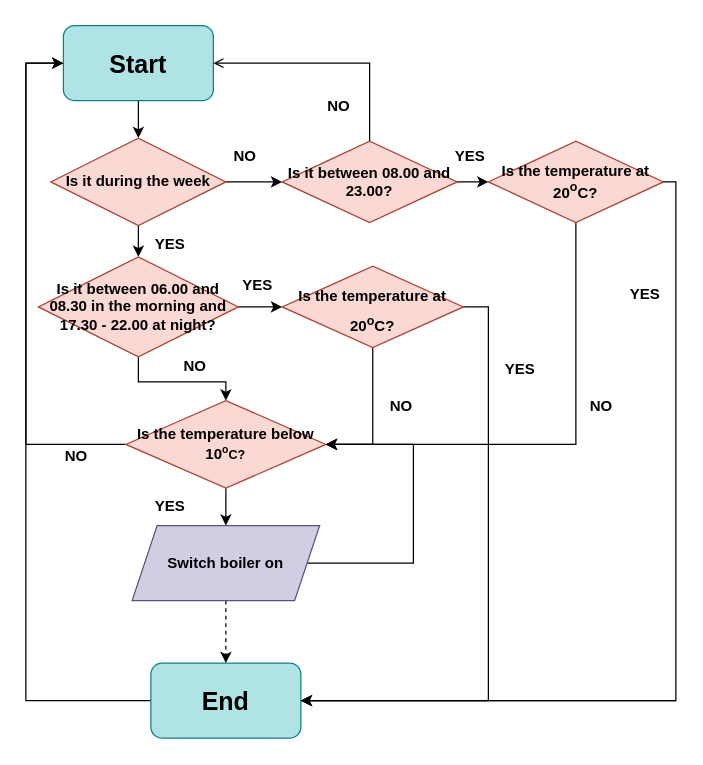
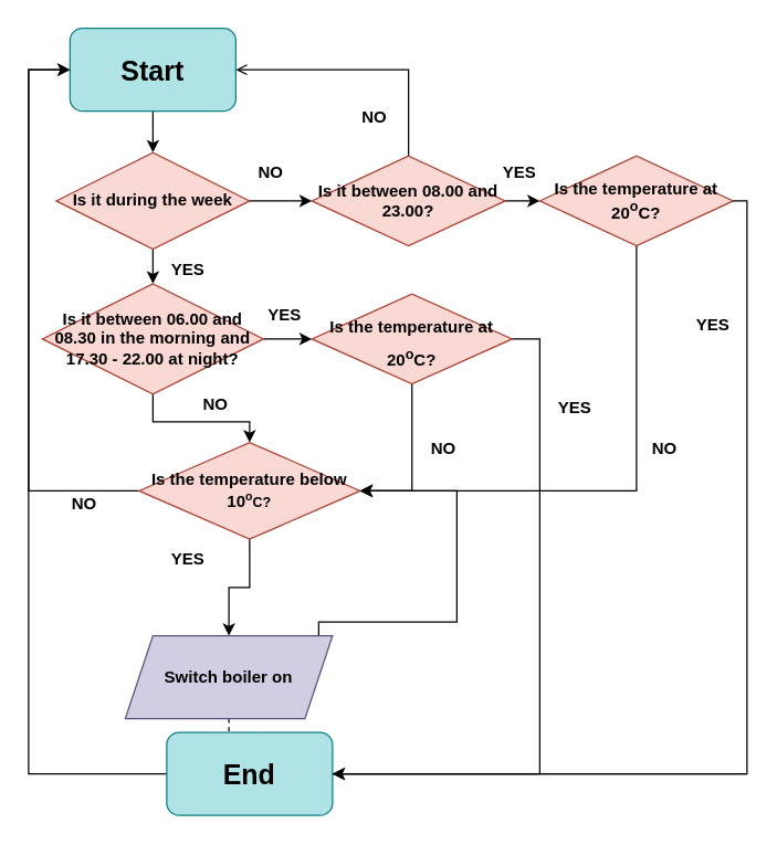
- <mxCell id="19" value="&lt;b&gt;Switch boiler on&lt;/b&gt;" style="shape=parallelogram;perimeter=parallelogramPerimeter;whiteSpace=wrap;html=1;fixedSize=1;fillColor=#d0cee2;strokeColor=#56517e;rounded=1;arcSize=0;" vertex="1" parent="1"><mxGeometry x="105" y="420" width="150" height="60" as="geometry" /></mxCell>
+ <mxCell id="19" value="&lt;b&gt;Switch boiler on&lt;/b&gt;" style="shape=parallelogram;perimeter=parallelogramPerimeter;whiteSpace=wrap;html=1;fixedSize=1;fillColor=#d0cee2;strokeColor=#56517e;rounded=1;arcSize=0;" vertex="1" parent="1"><mxGeometry x="90" y="460" width="150" height="60" as="geometry" /></mxCell>
